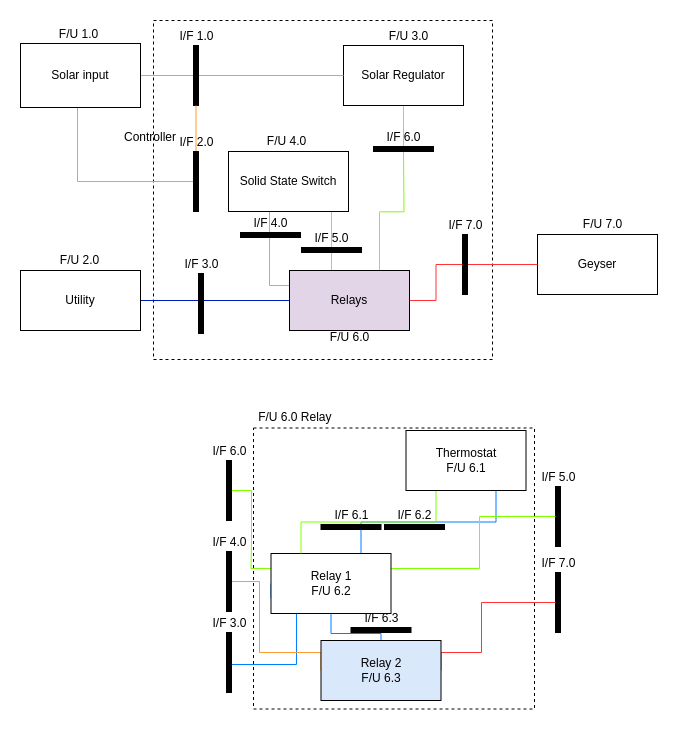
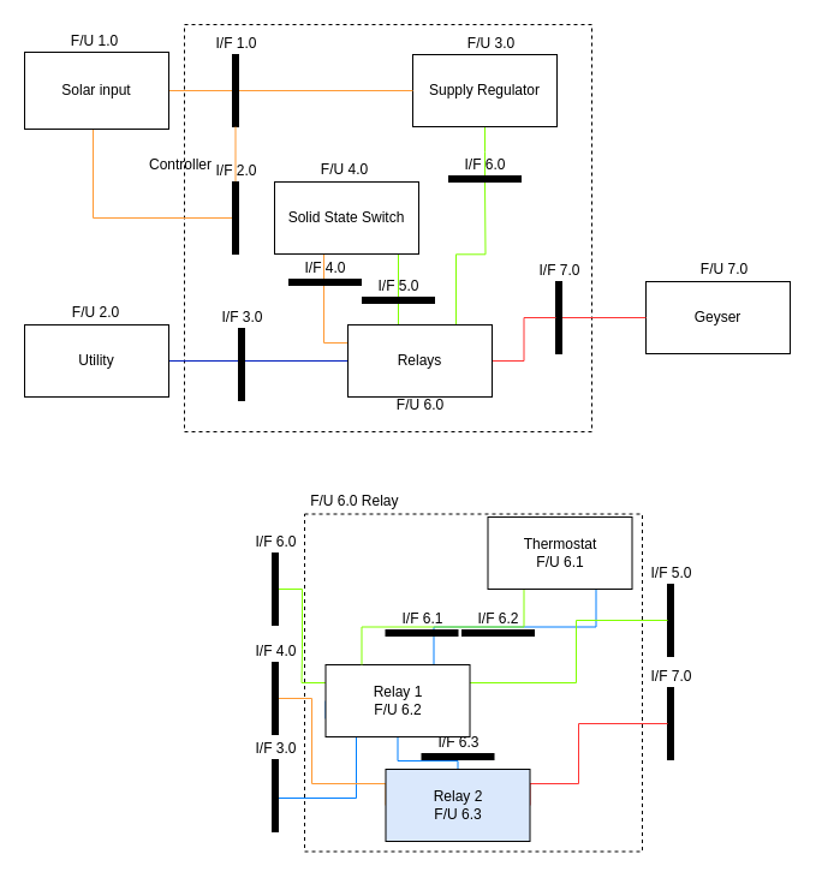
- <mxCell id="5" value="Solar Regulator" style="rounded=0;whiteSpace=wrap;html=1;" parent="1" vertex="1"><mxGeometry x="343" y="45" width="120" height="60" as="geometry" /></mxCell>
+ <mxCell id="5" value="Supply Regulator" style="rounded=0;whiteSpace=wrap;html=1;" parent="1" vertex="1"><mxGeometry x="343" y="45" width="120" height="60" as="geometry" /></mxCell>
- <mxCell id="29" value="Relays" style="rounded=0;whiteSpace=wrap;html=1;fillColor=#e1d5e7;" parent="1" vertex="1"><mxGeometry x="289" y="270" width="120" height="60" as="geometry" /></mxCell>
+ <mxCell id="29" value="Relays" style="rounded=0;whiteSpace=wrap;html=1;" parent="1" vertex="1"><mxGeometry x="289" y="270" width="120" height="60" as="geometry" /></mxCell>
